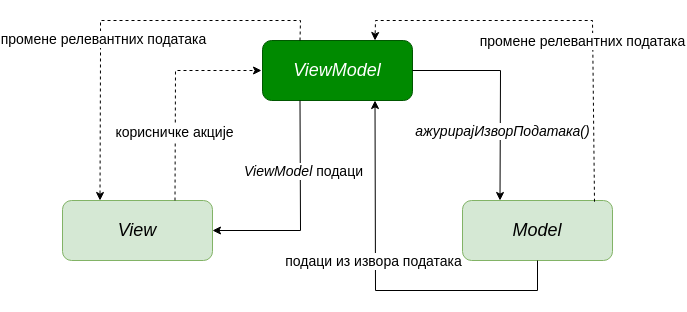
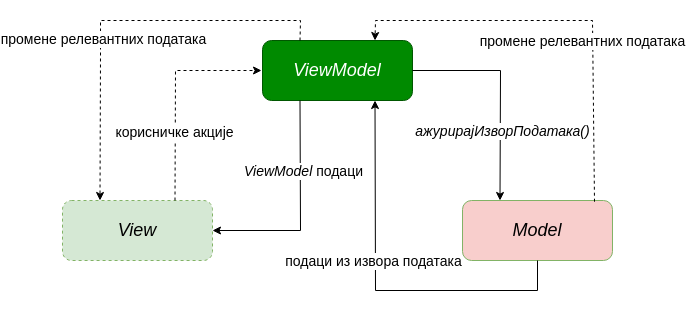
- <mxCell id="3" value="&lt;font style=&quot;font-size: 18px;&quot;&gt;&lt;i style=&quot;&quot;&gt;View&lt;/i&gt;&lt;/font&gt;" style="rounded=1;whiteSpace=wrap;html=1;fillColor=#d5e8d4;strokeColor=#82b366;" parent="1" vertex="1"><mxGeometry x="20" y="200" width="150" height="60" as="geometry" /></mxCell>
+ <mxCell id="3" value="&lt;font style=&quot;font-size: 18px;&quot;&gt;&lt;i style=&quot;&quot;&gt;View&lt;/i&gt;&lt;/font&gt;" style="rounded=1;whiteSpace=wrap;html=1;fillColor=#d5e8d4;strokeColor=#82b366;dashed=1;" parent="1" vertex="1"><mxGeometry x="20" y="200" width="150" height="60" as="geometry" /></mxCell>
- <mxCell id="4" value="&lt;font style=&quot;font-size: 18px;&quot;&gt;&lt;i style=&quot;&quot;&gt;Model&lt;/i&gt;&lt;/font&gt;" style="rounded=1;whiteSpace=wrap;html=1;fillColor=#d5e8d4;strokeColor=#82b366;" parent="1" vertex="1"><mxGeometry x="420" y="200" width="150" height="60" as="geometry" /></mxCell>
+ <mxCell id="4" value="&lt;font style=&quot;font-size: 18px;&quot;&gt;&lt;i style=&quot;&quot;&gt;Model&lt;/i&gt;&lt;/font&gt;" style="rounded=1;whiteSpace=wrap;html=1;fillColor=#f8cecc;strokeColor=#82b366;" parent="1" vertex="1"><mxGeometry x="420" y="200" width="150" height="60" as="geometry" /></mxCell>
